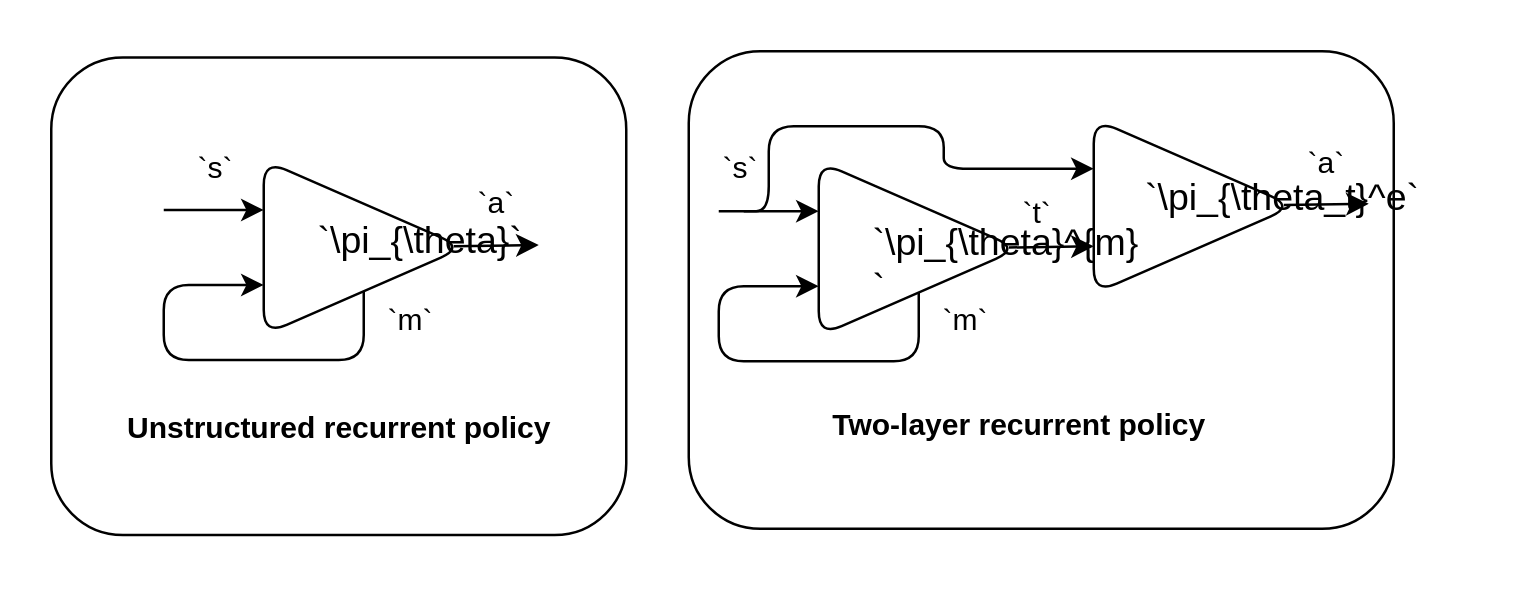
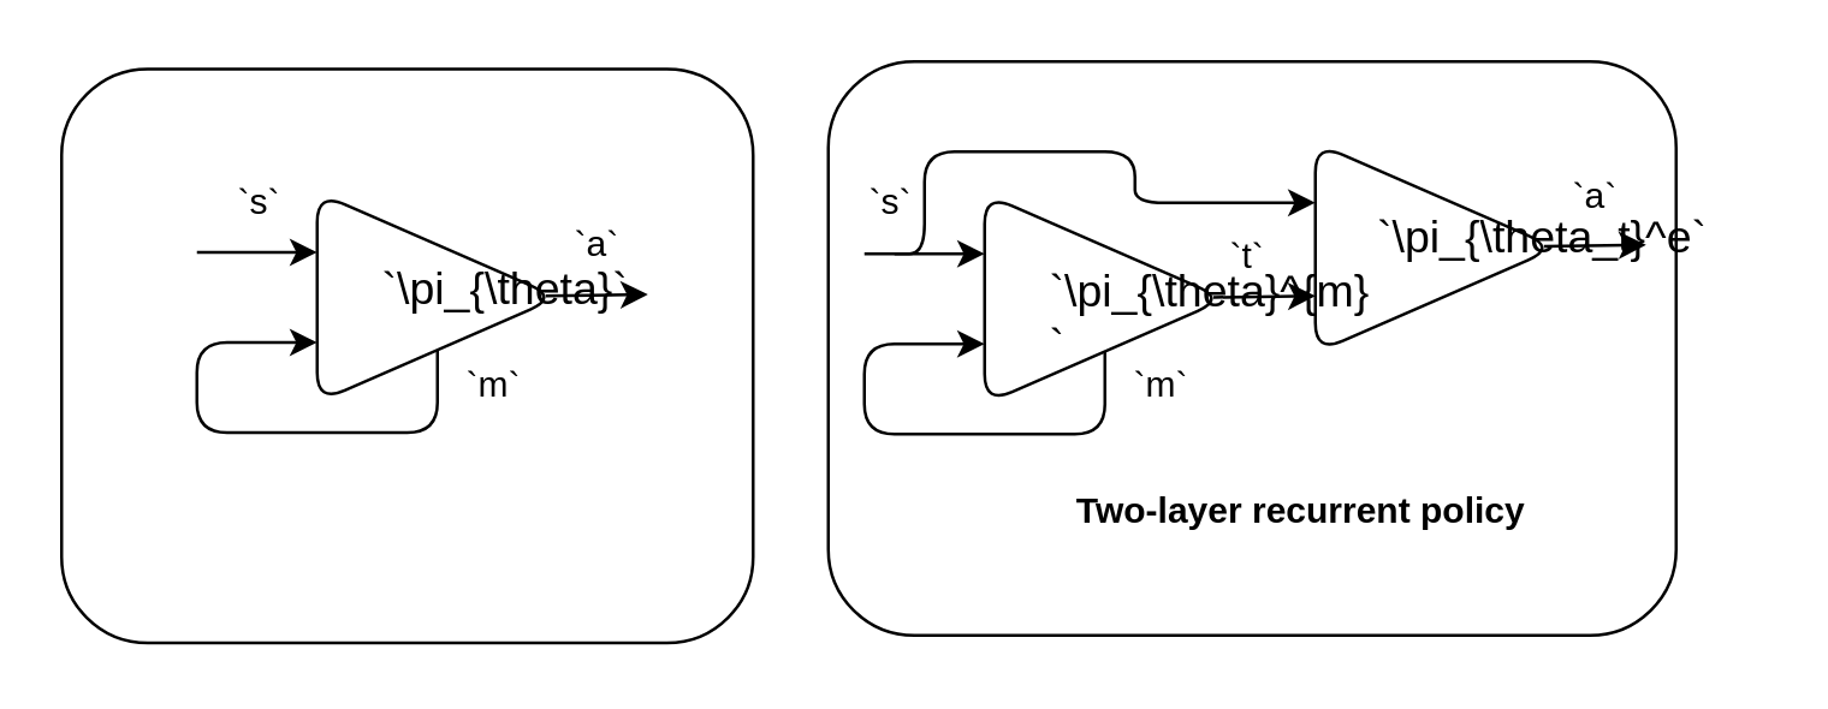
- <mxCell id="26" value="&lt;b&gt;Two-layer recurrent policy&lt;/b&gt;" style="text;html=1;align=center;verticalAlign=middle;resizable=0;points=[];;autosize=1;" vertex="1" parent="1"><mxGeometry x="327" y="160" width="160" height="20" as="geometry" /></mxCell>
+ <mxCell id="26" value="&lt;b&gt;Two-layer recurrent policy&lt;/b&gt;" style="text;html=1;align=center;verticalAlign=middle;resizable=0;points=[];;autosize=1;" vertex="1" parent="1"><mxGeometry x="352" y="160" width="160" height="20" as="geometry" /></mxCell>
- <mxCell id="25" value="&lt;b&gt;Unstructured recurrent policy&lt;/b&gt;" style="text;html=1;align=center;verticalAlign=middle;resizable=0;points=[];;autosize=1;" vertex="1" parent="1"><mxGeometry x="45" y="161" width="180" height="20" as="geometry" /></mxCell>
